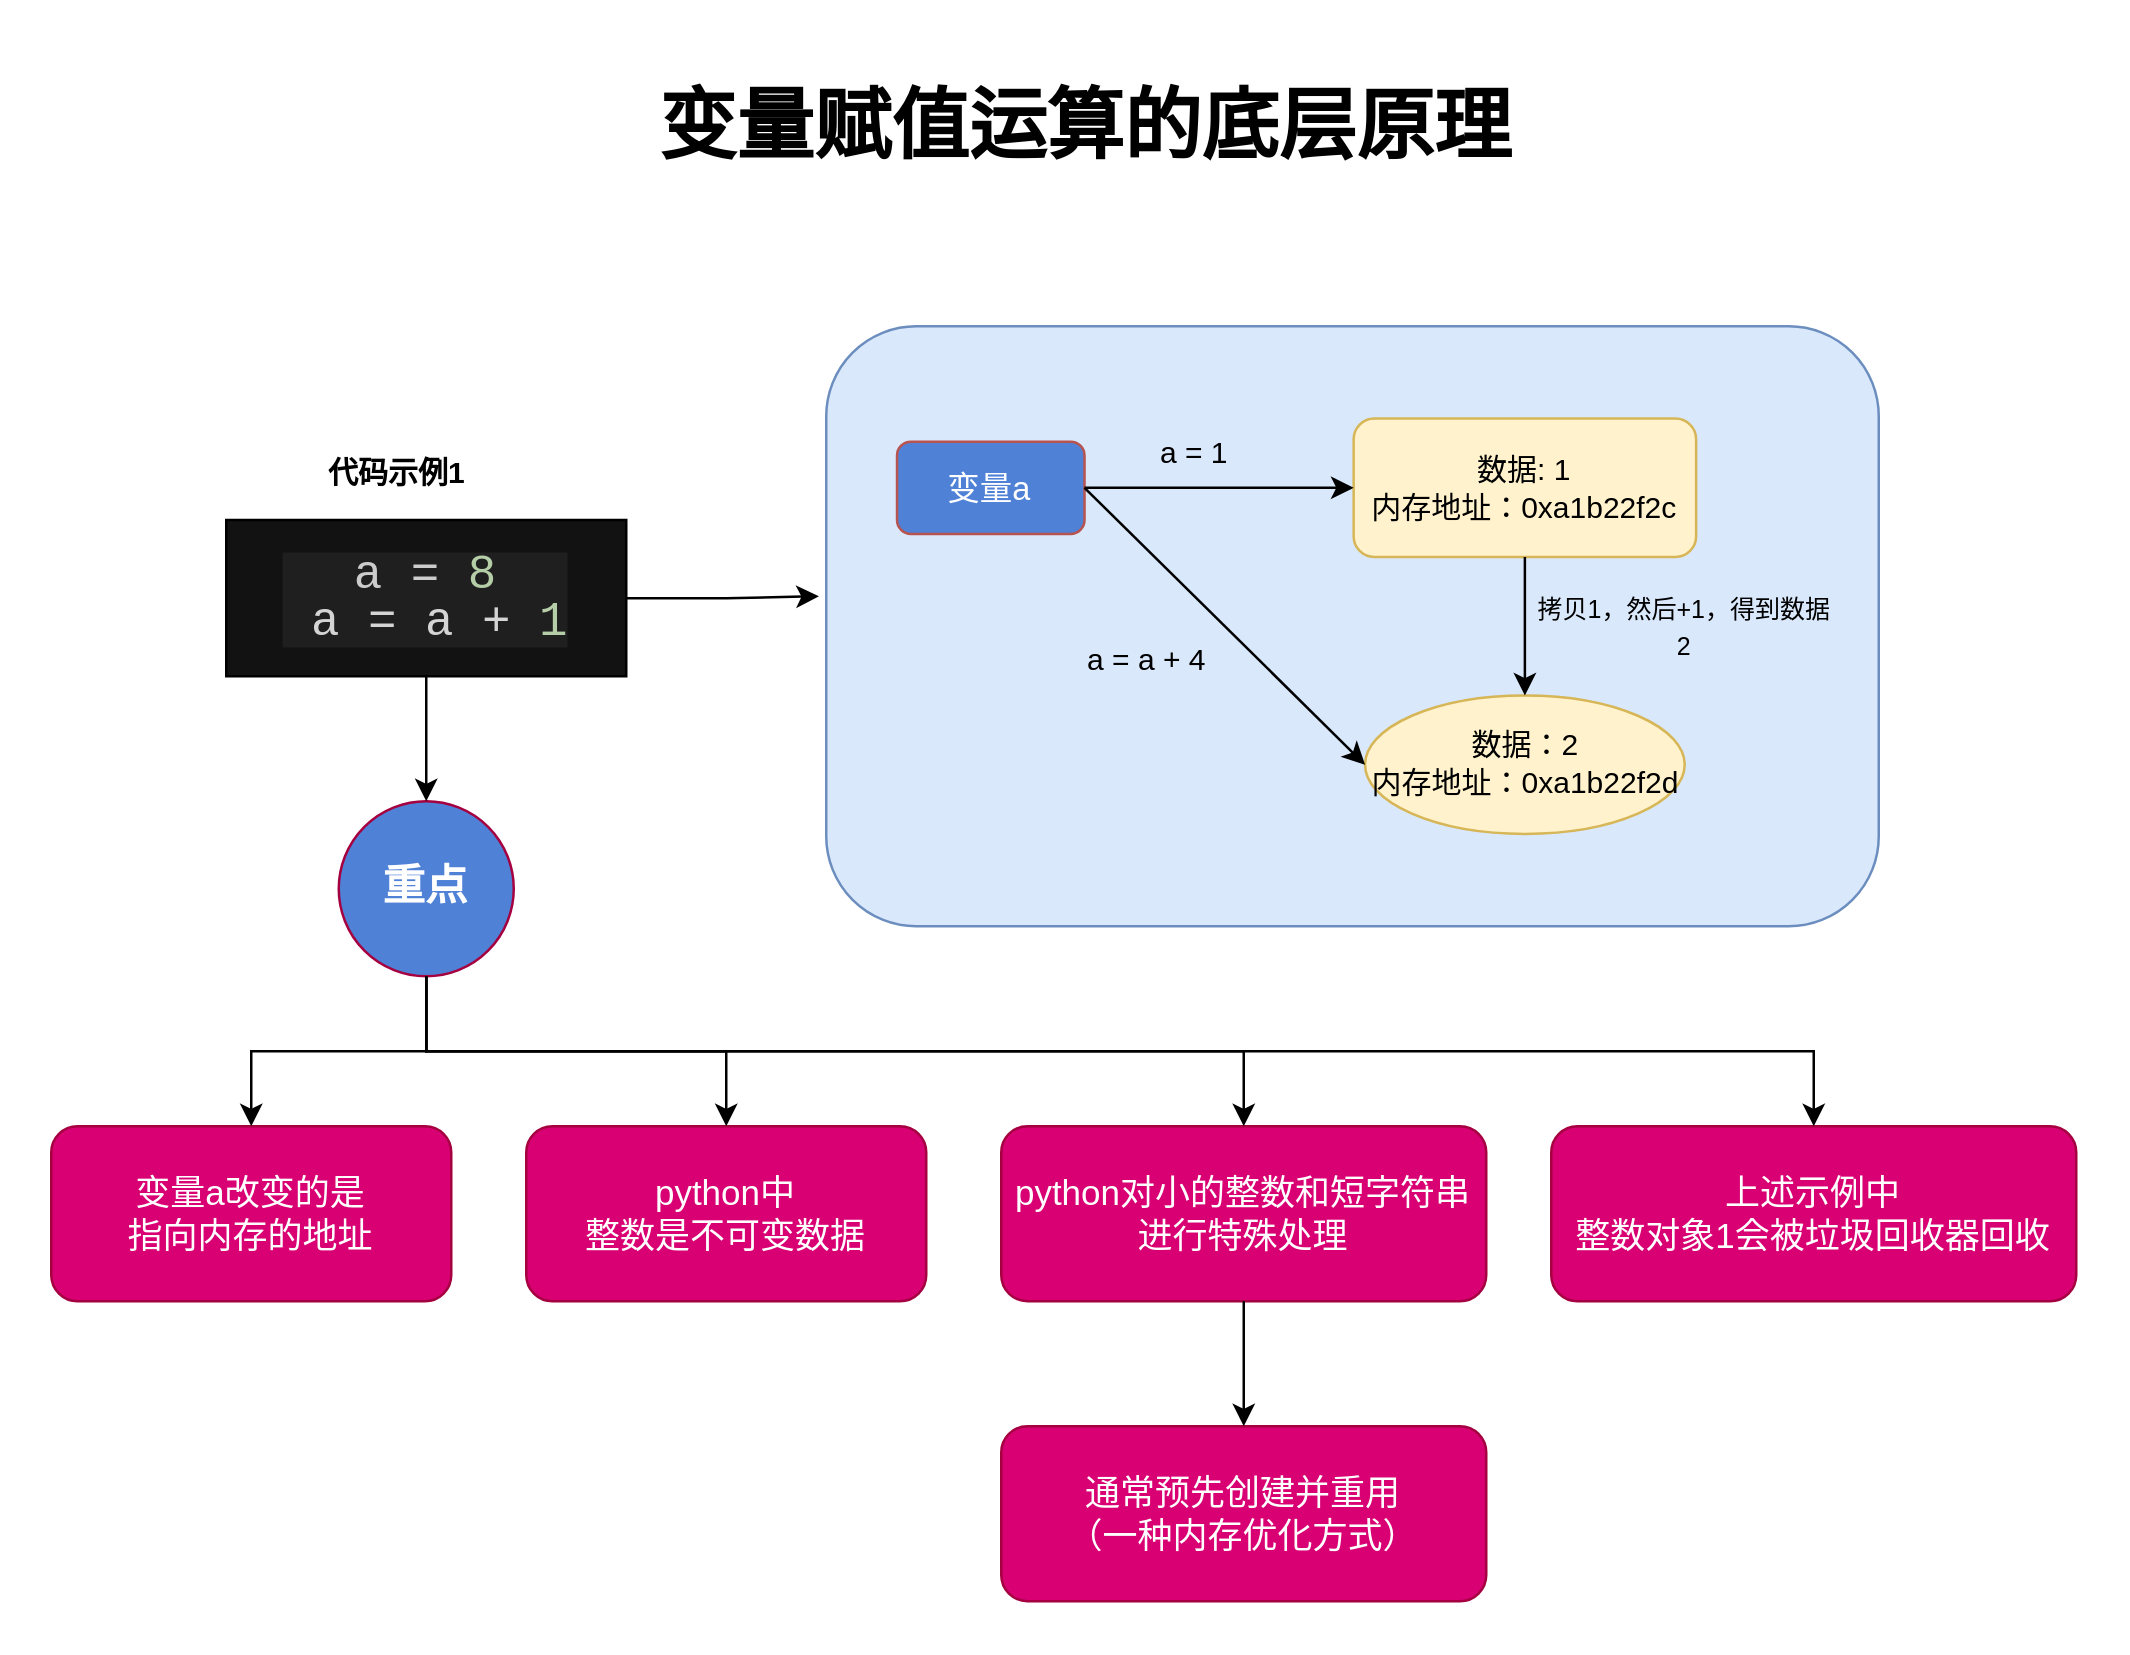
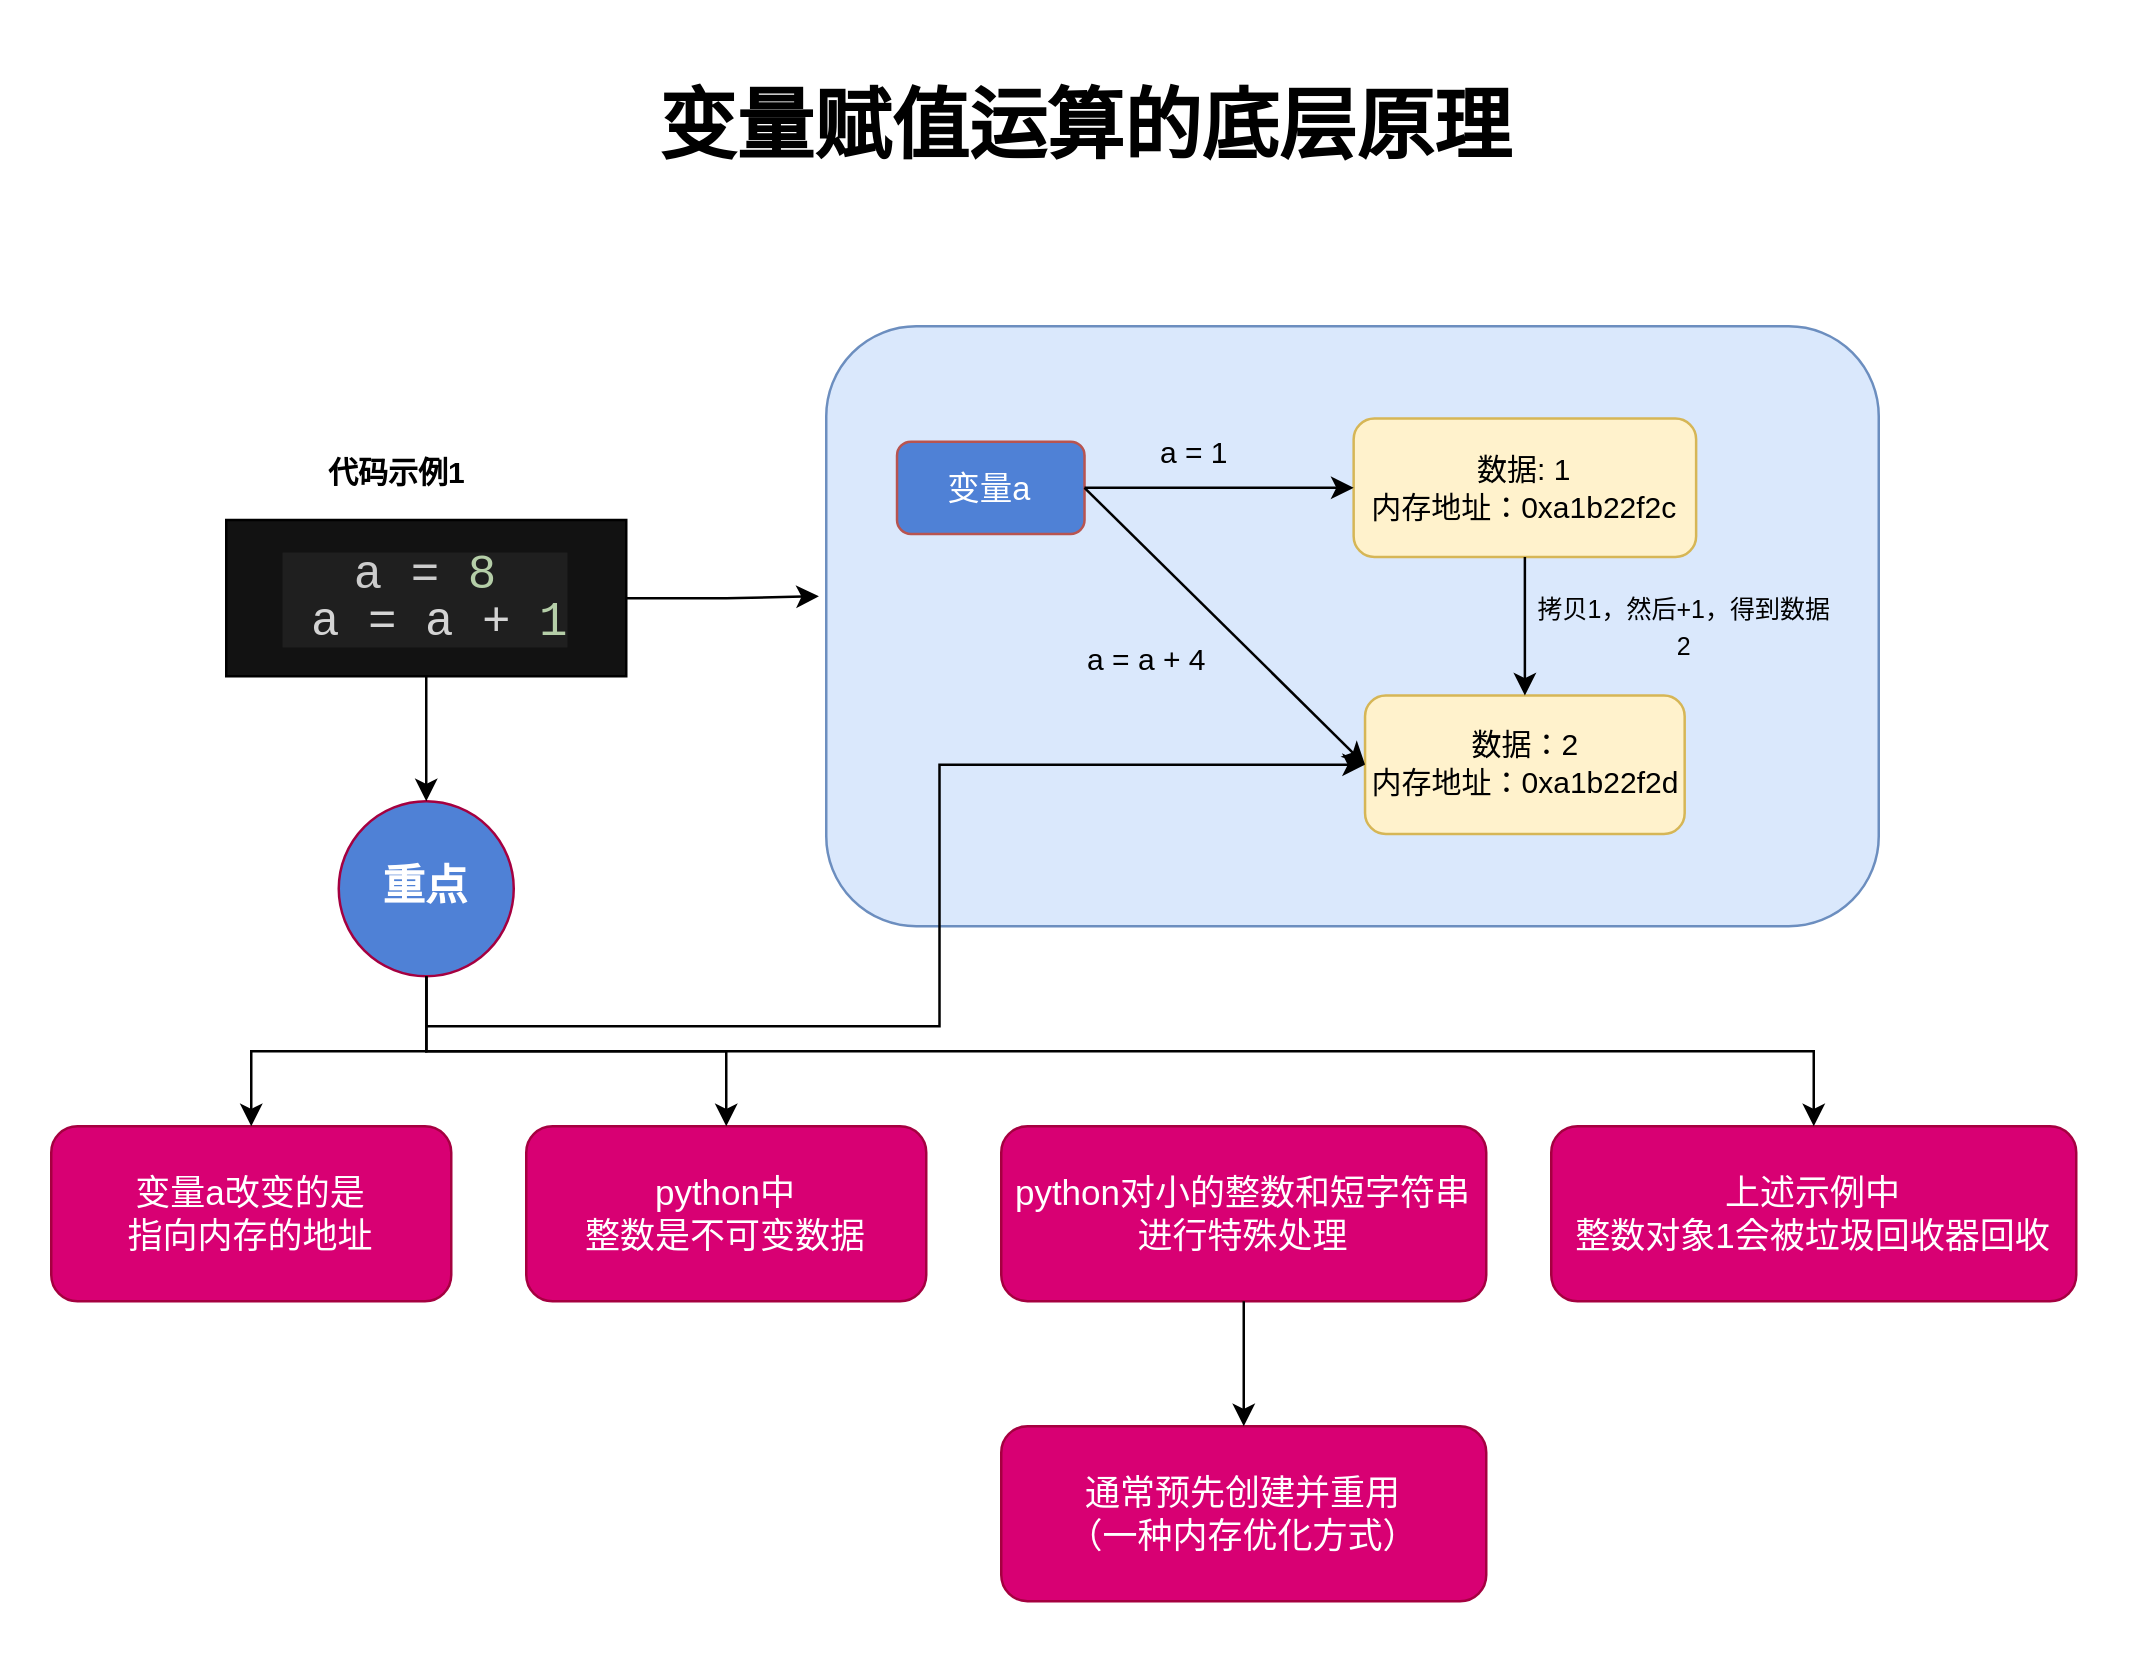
- <mxCell id="13" value="数据：2&lt;br&gt;内存地址：0xa1b22f2d" style="ellipse;whiteSpace=wrap;html=1;fillColor=#fff2cc;strokeColor=#d6b656;" vertex="1" parent="7"><mxGeometry x="215.523" y="147.692" width="127.852" height="55.385" as="geometry" /></mxCell>
+ <mxCell id="13" value="数据：2&lt;br&gt;内存地址：0xa1b22f2d" style="rounded=1;whiteSpace=wrap;html=1;fillColor=#fff2cc;strokeColor=#d6b656;" vertex="1" parent="7"><mxGeometry x="215.523" y="147.692" width="127.852" height="55.385" as="geometry" /></mxCell>
- <mxCell id="28" style="edgeStyle=orthogonalEdgeStyle;rounded=0;orthogonalLoop=1;jettySize=auto;html=1;exitX=0.5;exitY=1;exitDx=0;exitDy=0;entryX=0.5;entryY=0;entryDx=0;entryDy=0;" edge="1" parent="3" source="19" target="27"><mxGeometry relative="1" as="geometry" /></mxCell>
+ <mxCell id="28" style="edgeStyle=orthogonalEdgeStyle;rounded=0;orthogonalLoop=1;jettySize=auto;html=1;exitX=0.5;exitY=1;exitDx=0;exitDy=0;" edge="1" parent="3" source="19" target="13"><mxGeometry relative="1" as="geometry" /></mxCell>
